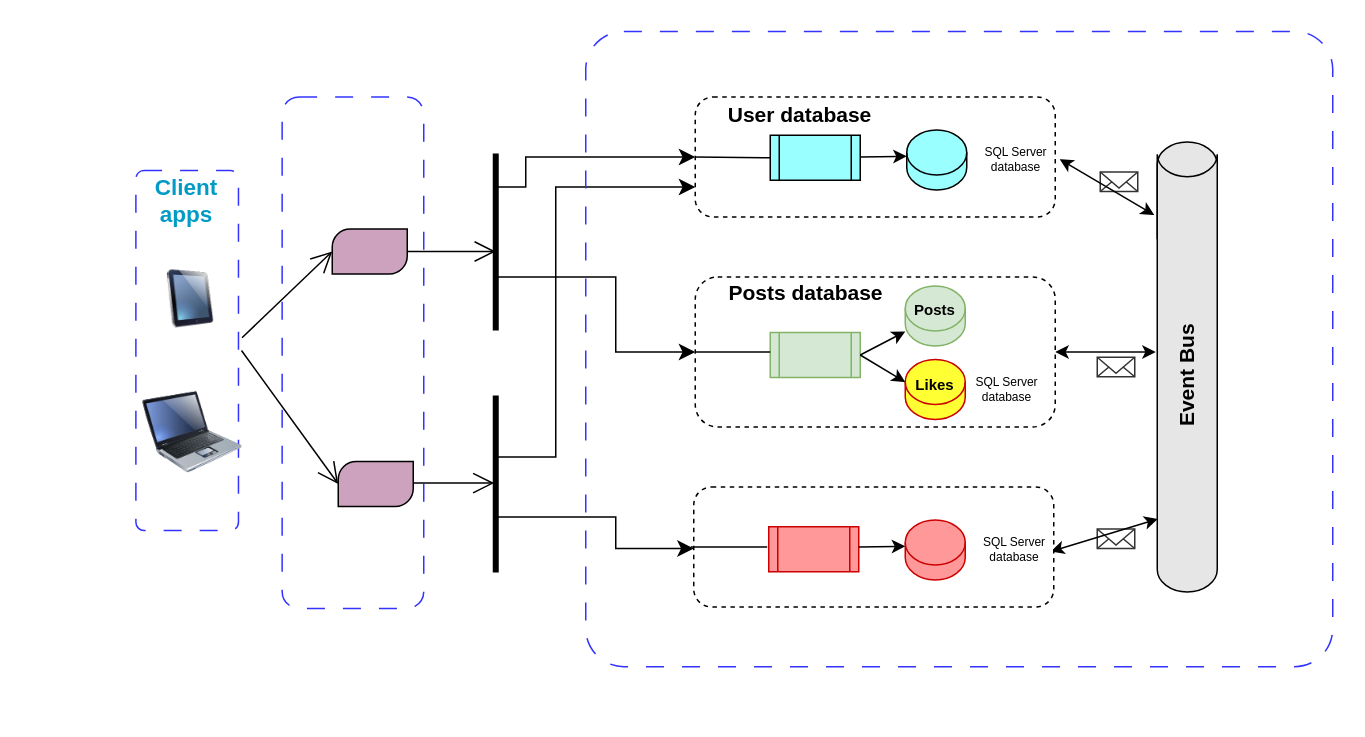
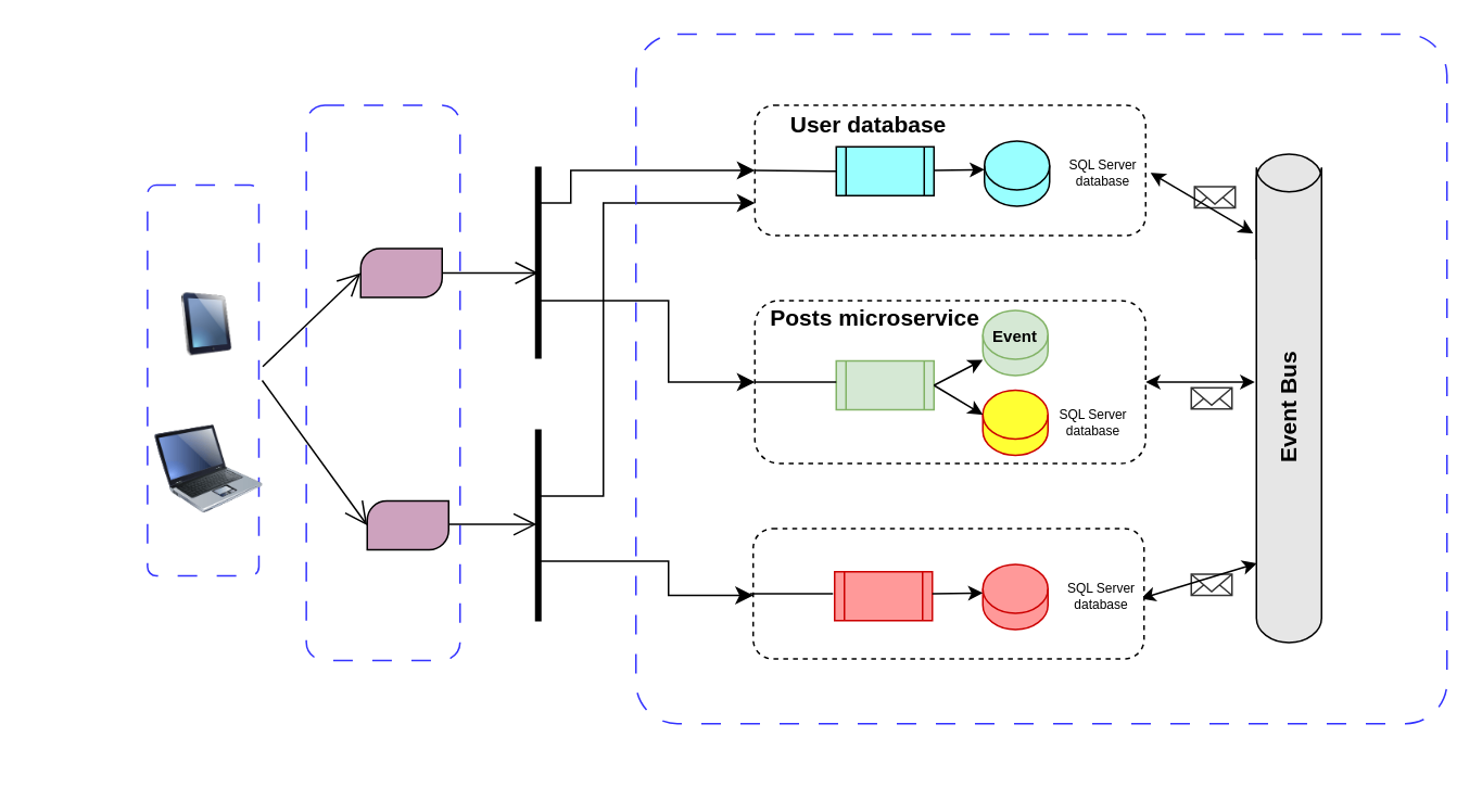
- <mxCell id="16" value="&lt;font color=&quot;#019bc6&quot;&gt;&lt;b&gt;Client apps&lt;/b&gt;&lt;/font&gt;" style="text;html=1;strokeColor=none;fillColor=none;align=center;verticalAlign=middle;whiteSpace=wrap;rounded=0;fontSize=15;fontStyle=0;fontColor=#66B2FF;" vertex="1" parent="14"><mxGeometry x="47.199" width="65.5" height="40" as="geometry" /></mxCell>
- <mxCell id="35" value="Posts database" style="text;html=1;strokeColor=none;fillColor=none;align=center;verticalAlign=middle;whiteSpace=wrap;rounded=0;fontStyle=1;fontSize=14;container=0;" vertex="1" parent="1"><mxGeometry x="467" y="185" width="140" height="20" as="geometry" /></mxCell>
+ <mxCell id="35" value="Posts microservice" style="text;html=1;strokeColor=none;fillColor=none;align=center;verticalAlign=middle;whiteSpace=wrap;rounded=0;fontStyle=1;fontSize=14;container=0;" vertex="1" parent="1"><mxGeometry x="467" y="185" width="140" height="20" as="geometry" /></mxCell>
- <mxCell id="44" value="Posts" style="text;html=1;strokeColor=none;fillColor=none;align=center;verticalAlign=middle;whiteSpace=wrap;rounded=0;fontSize=10;fontStyle=1;container=0;" vertex="1" parent="1"><mxGeometry x="608" y="197.68" width="30" height="16" as="geometry" /></mxCell>
+ <mxCell id="44" value="Event" style="text;html=1;strokeColor=none;fillColor=none;align=center;verticalAlign=middle;whiteSpace=wrap;rounded=0;fontSize=10;fontStyle=1;container=0;" vertex="1" parent="1"><mxGeometry x="608" y="197.68" width="30" height="16" as="geometry" /></mxCell>
- <mxCell id="45" value="Likes" style="text;html=1;strokeColor=none;fillColor=none;align=center;verticalAlign=middle;whiteSpace=wrap;rounded=0;fontSize=10;fontStyle=1;container=0;" vertex="1" parent="1"><mxGeometry x="608" y="247.5" width="30" height="16" as="geometry" /></mxCell>
